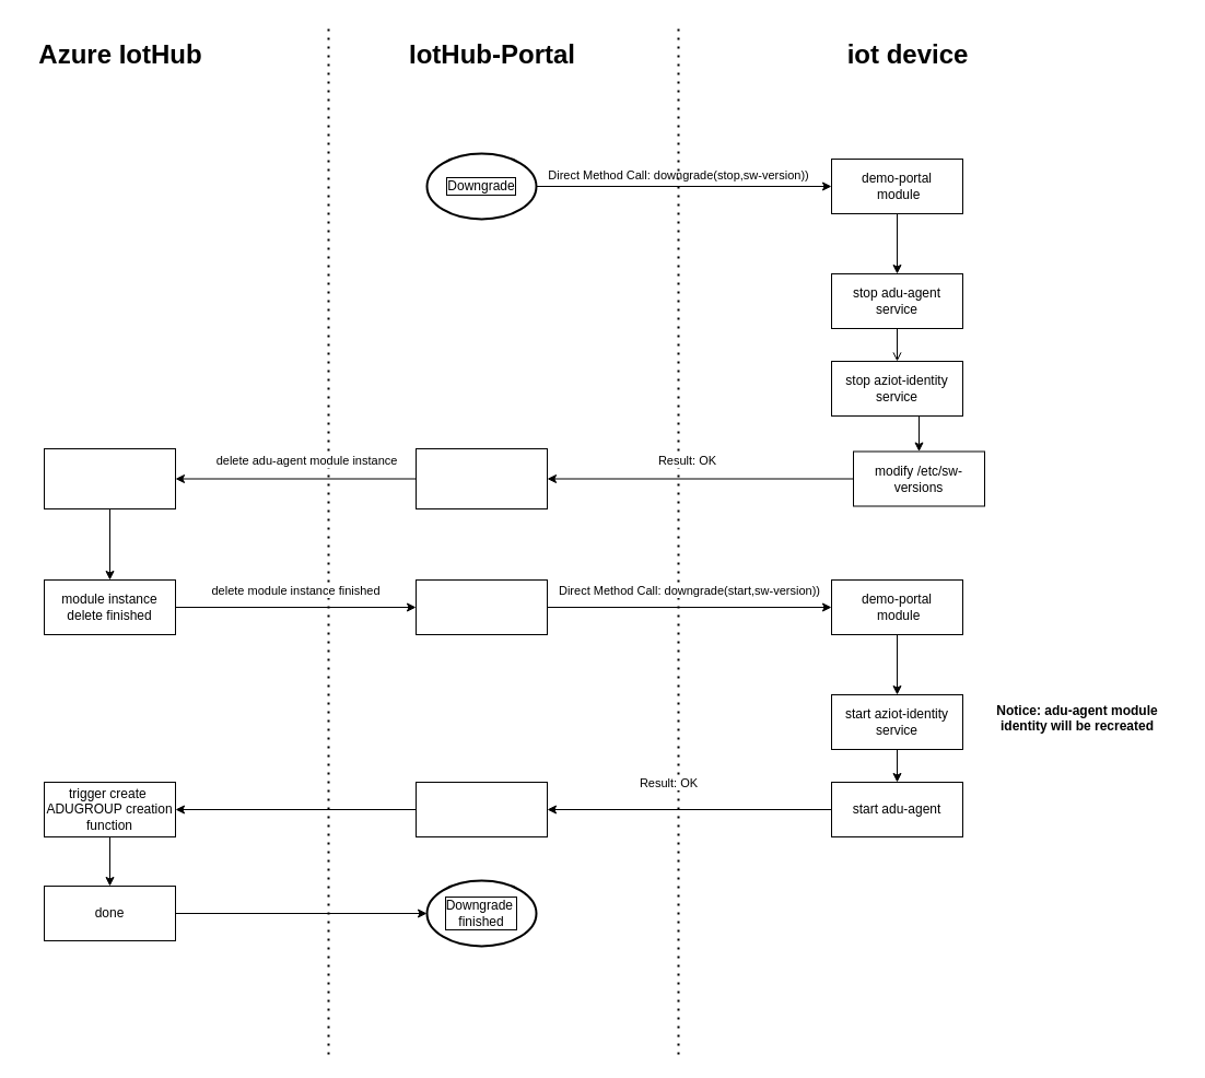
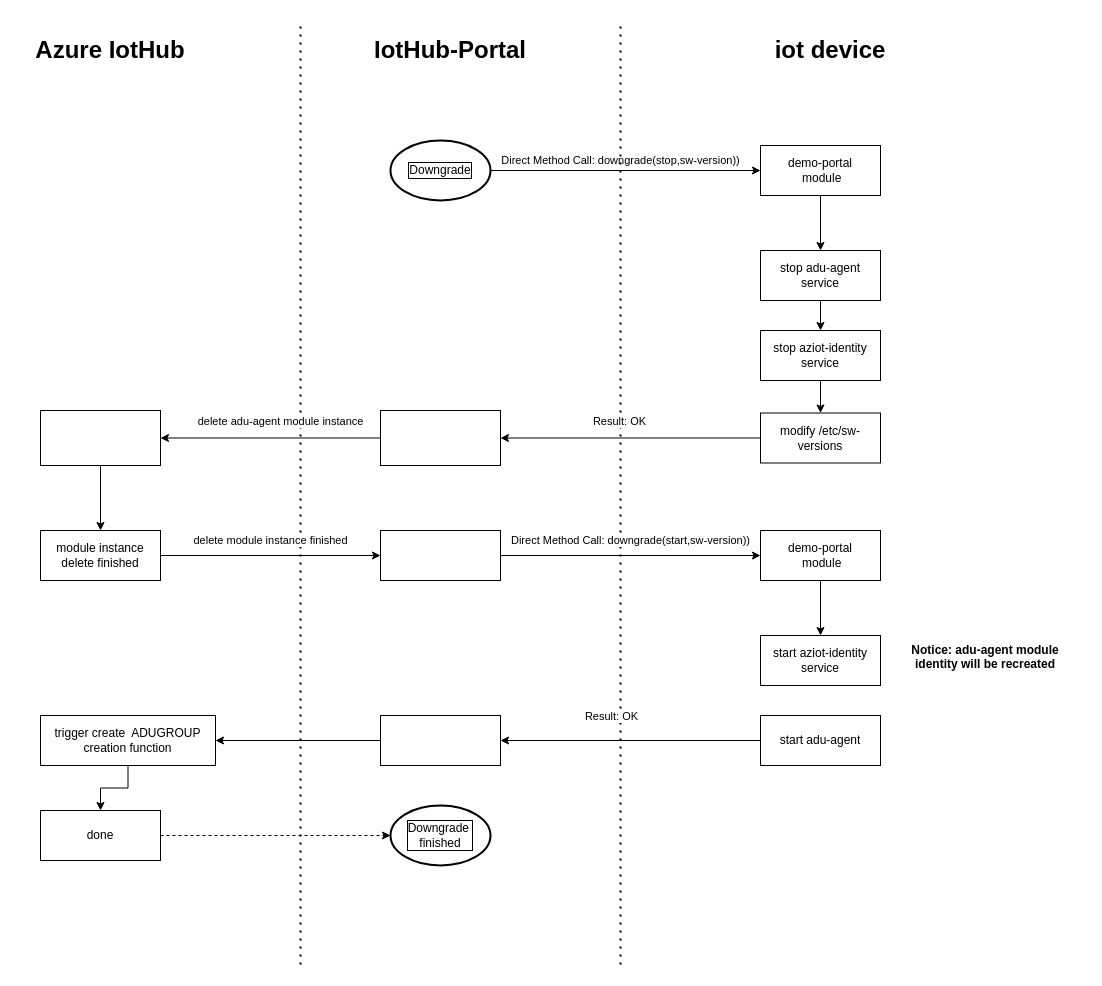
- <mxCell id="11" style="edgeStyle=orthogonalEdgeStyle;rounded=0;orthogonalLoop=1;jettySize=auto;html=1;exitX=0.5;exitY=1;exitDx=0;exitDy=0;entryX=0.5;entryY=0;entryDx=0;entryDy=0;endArrow=open;" parent="1" source="12" target="14" edge="1"><mxGeometry relative="1" as="geometry" /></mxCell>
+ <mxCell id="11" style="edgeStyle=orthogonalEdgeStyle;rounded=0;orthogonalLoop=1;jettySize=auto;html=1;exitX=0.5;exitY=1;exitDx=0;exitDy=0;entryX=0.5;entryY=0;entryDx=0;entryDy=0;" parent="1" source="12" target="14" edge="1"><mxGeometry relative="1" as="geometry" /></mxCell>
- <mxCell id="16" value="modify /etc/sw-versions" style="rounded=0;whiteSpace=wrap;html=1;" parent="1" vertex="1"><mxGeometry x="780" y="412.5" width="120" height="50" as="geometry" /></mxCell>
+ <mxCell id="16" value="modify /etc/sw-versions" style="rounded=0;whiteSpace=wrap;html=1;" parent="1" vertex="1"><mxGeometry x="760" y="412.5" width="120" height="50" as="geometry" /></mxCell>
- <mxCell id="27" style="edgeStyle=orthogonalEdgeStyle;rounded=0;orthogonalLoop=1;jettySize=auto;html=1;exitX=0.5;exitY=1;exitDx=0;exitDy=0;entryX=0.5;entryY=0;entryDx=0;entryDy=0;" parent="1" source="28" target="31" edge="1"><mxGeometry relative="1" as="geometry" /></mxCell>
- <mxCell id="37" value="trigger create&amp;nbsp; ADUGROUP creation function" style="rounded=0;whiteSpace=wrap;html=1;" parent="1" vertex="1"><mxGeometry x="40" y="715" width="120" height="50" as="geometry" /></mxCell>
+ <mxCell id="37" value="trigger create&amp;nbsp; ADUGROUP creation function" style="rounded=0;whiteSpace=wrap;html=1;" parent="1" vertex="1"><mxGeometry x="40" y="715" width="175" height="50" as="geometry" /></mxCell>
- <mxCell id="38" style="edgeStyle=orthogonalEdgeStyle;rounded=0;orthogonalLoop=1;jettySize=auto;html=1;exitX=1;exitY=0.5;exitDx=0;exitDy=0;entryX=0;entryY=0.5;entryDx=0;entryDy=0;entryPerimeter=0;" parent="1" source="39" target="33" edge="1"><mxGeometry relative="1" as="geometry" /></mxCell>
+ <mxCell id="38" style="edgeStyle=orthogonalEdgeStyle;rounded=0;orthogonalLoop=1;jettySize=auto;html=1;exitX=1;exitY=0.5;exitDx=0;exitDy=0;entryX=0;entryY=0.5;entryDx=0;entryDy=0;entryPerimeter=0;dashed=1;" parent="1" source="39" target="33" edge="1"><mxGeometry relative="1" as="geometry" /></mxCell>
